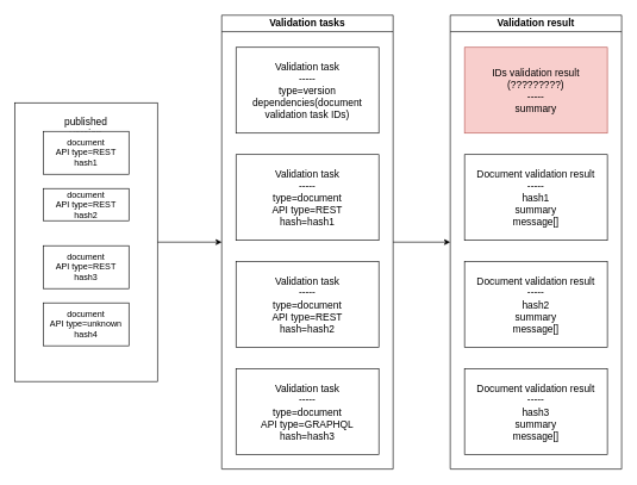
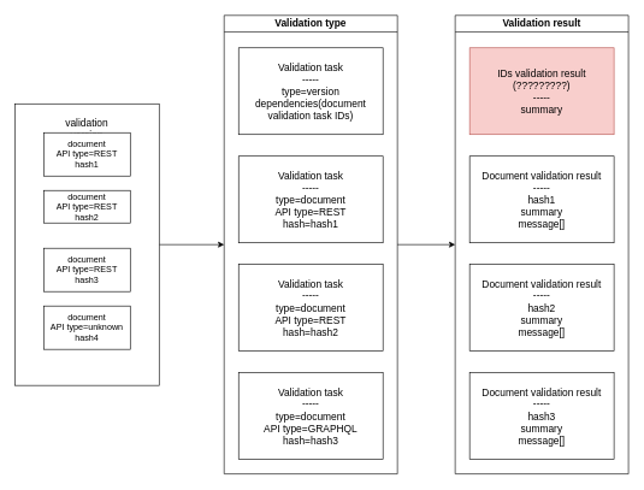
- <mxCell id="9" value="&lt;font style=&quot;font-size: 14px;&quot;&gt;Validation tasks&lt;/font&gt;" style="swimlane;whiteSpace=wrap;html=1;" vertex="1" parent="1"><mxGeometry x="310" y="20.5" width="240" height="635" as="geometry" /></mxCell>
+ <mxCell id="9" value="&lt;font style=&quot;font-size: 14px;&quot;&gt;Validation type&lt;/font&gt;" style="swimlane;whiteSpace=wrap;html=1;" vertex="1" parent="1"><mxGeometry x="310" y="20.5" width="240" height="635" as="geometry" /></mxCell>
- <mxCell id="3" value="published&lt;br style=&quot;font-size: 14px;&quot;&gt;version&lt;br style=&quot;font-size: 14px;&quot;&gt;&lt;br style=&quot;font-size: 14px;&quot;&gt;&lt;br style=&quot;font-size: 14px;&quot;&gt;&lt;br style=&quot;font-size: 14px;&quot;&gt;&lt;br style=&quot;font-size: 14px;&quot;&gt;&lt;br style=&quot;font-size: 14px;&quot;&gt;&lt;br style=&quot;font-size: 14px;&quot;&gt;&lt;br style=&quot;font-size: 14px;&quot;&gt;&lt;br style=&quot;font-size: 14px;&quot;&gt;&lt;br style=&quot;font-size: 14px;&quot;&gt;&lt;br style=&quot;font-size: 14px;&quot;&gt;&lt;br style=&quot;font-size: 14px;&quot;&gt;&lt;br style=&quot;font-size: 14px;&quot;&gt;&lt;br style=&quot;font-size: 14px;&quot;&gt;&lt;br style=&quot;font-size: 14px;&quot;&gt;&lt;div style=&quot;font-size: 14px;&quot;&gt;&lt;br style=&quot;font-size: 14px;&quot;&gt;&lt;/div&gt;&lt;div style=&quot;font-size: 14px;&quot;&gt;&lt;br&gt;&lt;/div&gt;&lt;div style=&quot;font-size: 14px;&quot;&gt;&lt;br&gt;&lt;/div&gt;&lt;div style=&quot;font-size: 14px;&quot;&gt;&lt;br&gt;&lt;/div&gt;&lt;div style=&quot;font-size: 14px;&quot;&gt;&lt;br&gt;&lt;/div&gt;" style="rounded=0;whiteSpace=wrap;html=1;fontSize=14;" vertex="1" parent="1"><mxGeometry x="20" y="143" width="200" height="390" as="geometry" /></mxCell>
+ <mxCell id="3" value="validation&lt;br style=&quot;font-size: 14px;&quot;&gt;version&lt;br style=&quot;font-size: 14px;&quot;&gt;&lt;br style=&quot;font-size: 14px;&quot;&gt;&lt;br style=&quot;font-size: 14px;&quot;&gt;&lt;br style=&quot;font-size: 14px;&quot;&gt;&lt;br style=&quot;font-size: 14px;&quot;&gt;&lt;br style=&quot;font-size: 14px;&quot;&gt;&lt;br style=&quot;font-size: 14px;&quot;&gt;&lt;br style=&quot;font-size: 14px;&quot;&gt;&lt;br style=&quot;font-size: 14px;&quot;&gt;&lt;br style=&quot;font-size: 14px;&quot;&gt;&lt;br style=&quot;font-size: 14px;&quot;&gt;&lt;br style=&quot;font-size: 14px;&quot;&gt;&lt;br style=&quot;font-size: 14px;&quot;&gt;&lt;br style=&quot;font-size: 14px;&quot;&gt;&lt;br style=&quot;font-size: 14px;&quot;&gt;&lt;div style=&quot;font-size: 14px;&quot;&gt;&lt;br style=&quot;font-size: 14px;&quot;&gt;&lt;/div&gt;&lt;div style=&quot;font-size: 14px;&quot;&gt;&lt;br&gt;&lt;/div&gt;&lt;div style=&quot;font-size: 14px;&quot;&gt;&lt;br&gt;&lt;/div&gt;&lt;div style=&quot;font-size: 14px;&quot;&gt;&lt;br&gt;&lt;/div&gt;&lt;div style=&quot;font-size: 14px;&quot;&gt;&lt;br&gt;&lt;/div&gt;" style="rounded=0;whiteSpace=wrap;html=1;fontSize=14;" vertex="1" parent="1"><mxGeometry x="20" y="143" width="200" height="390" as="geometry" /></mxCell>
